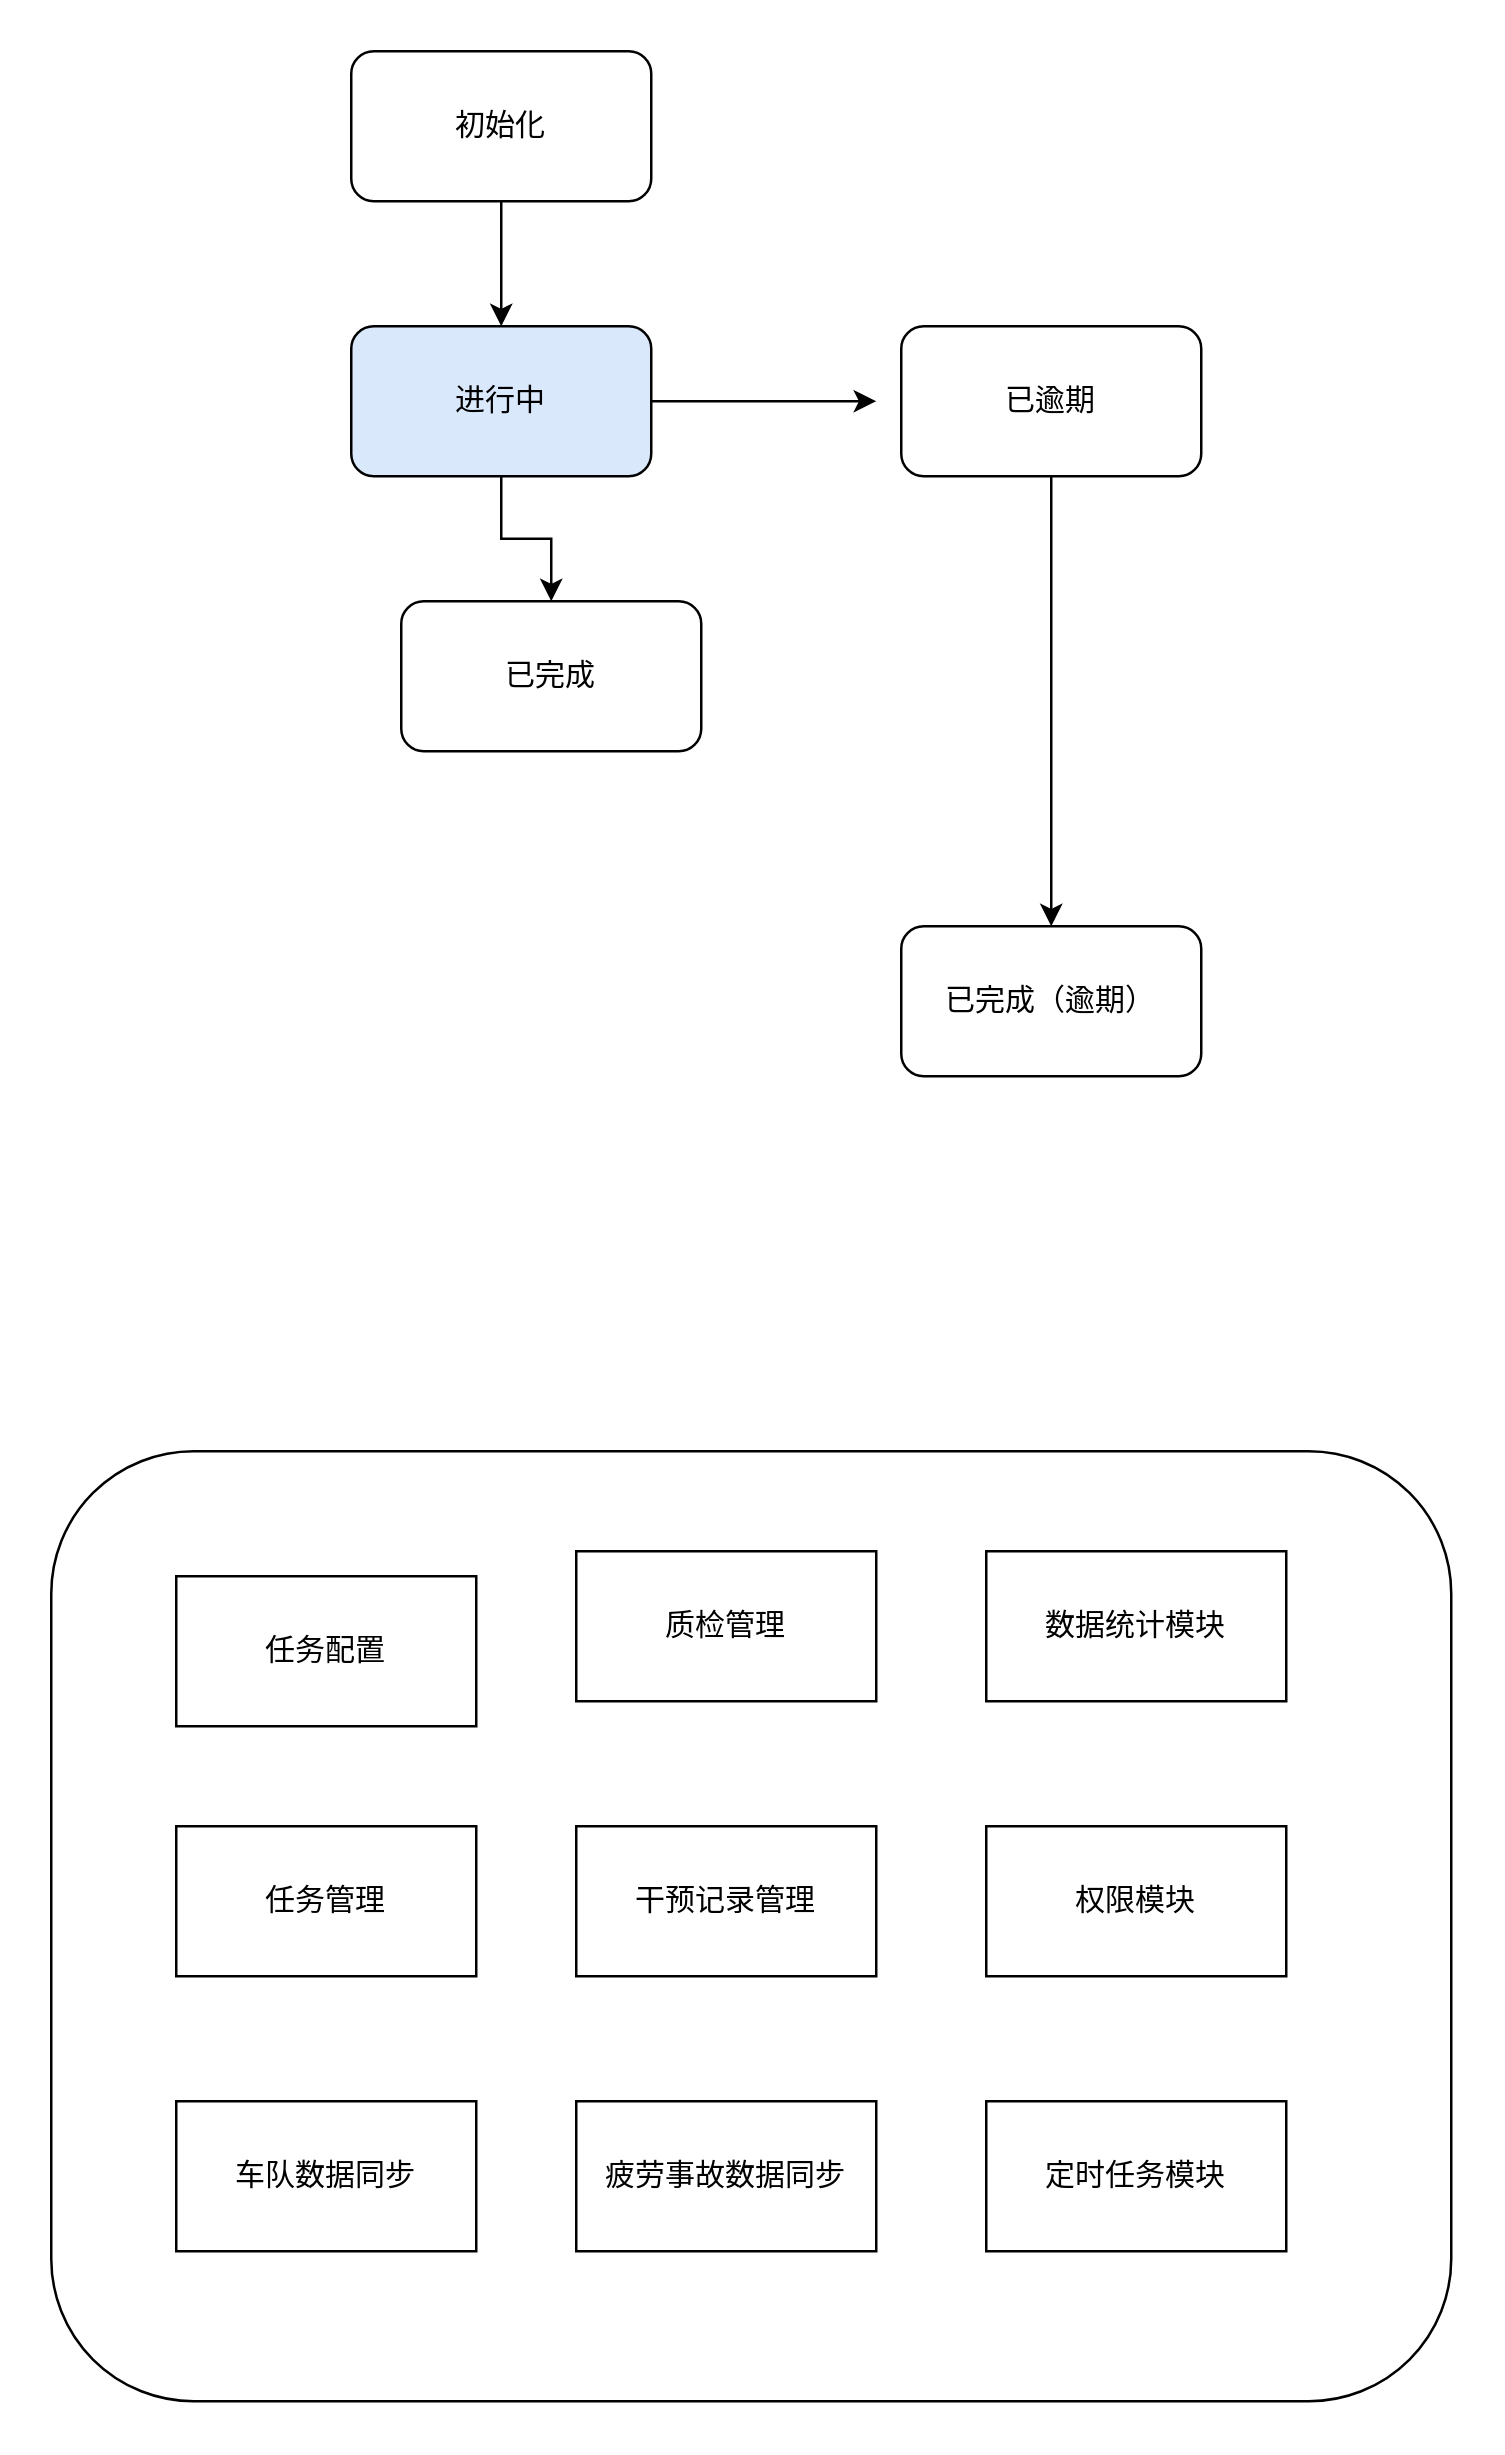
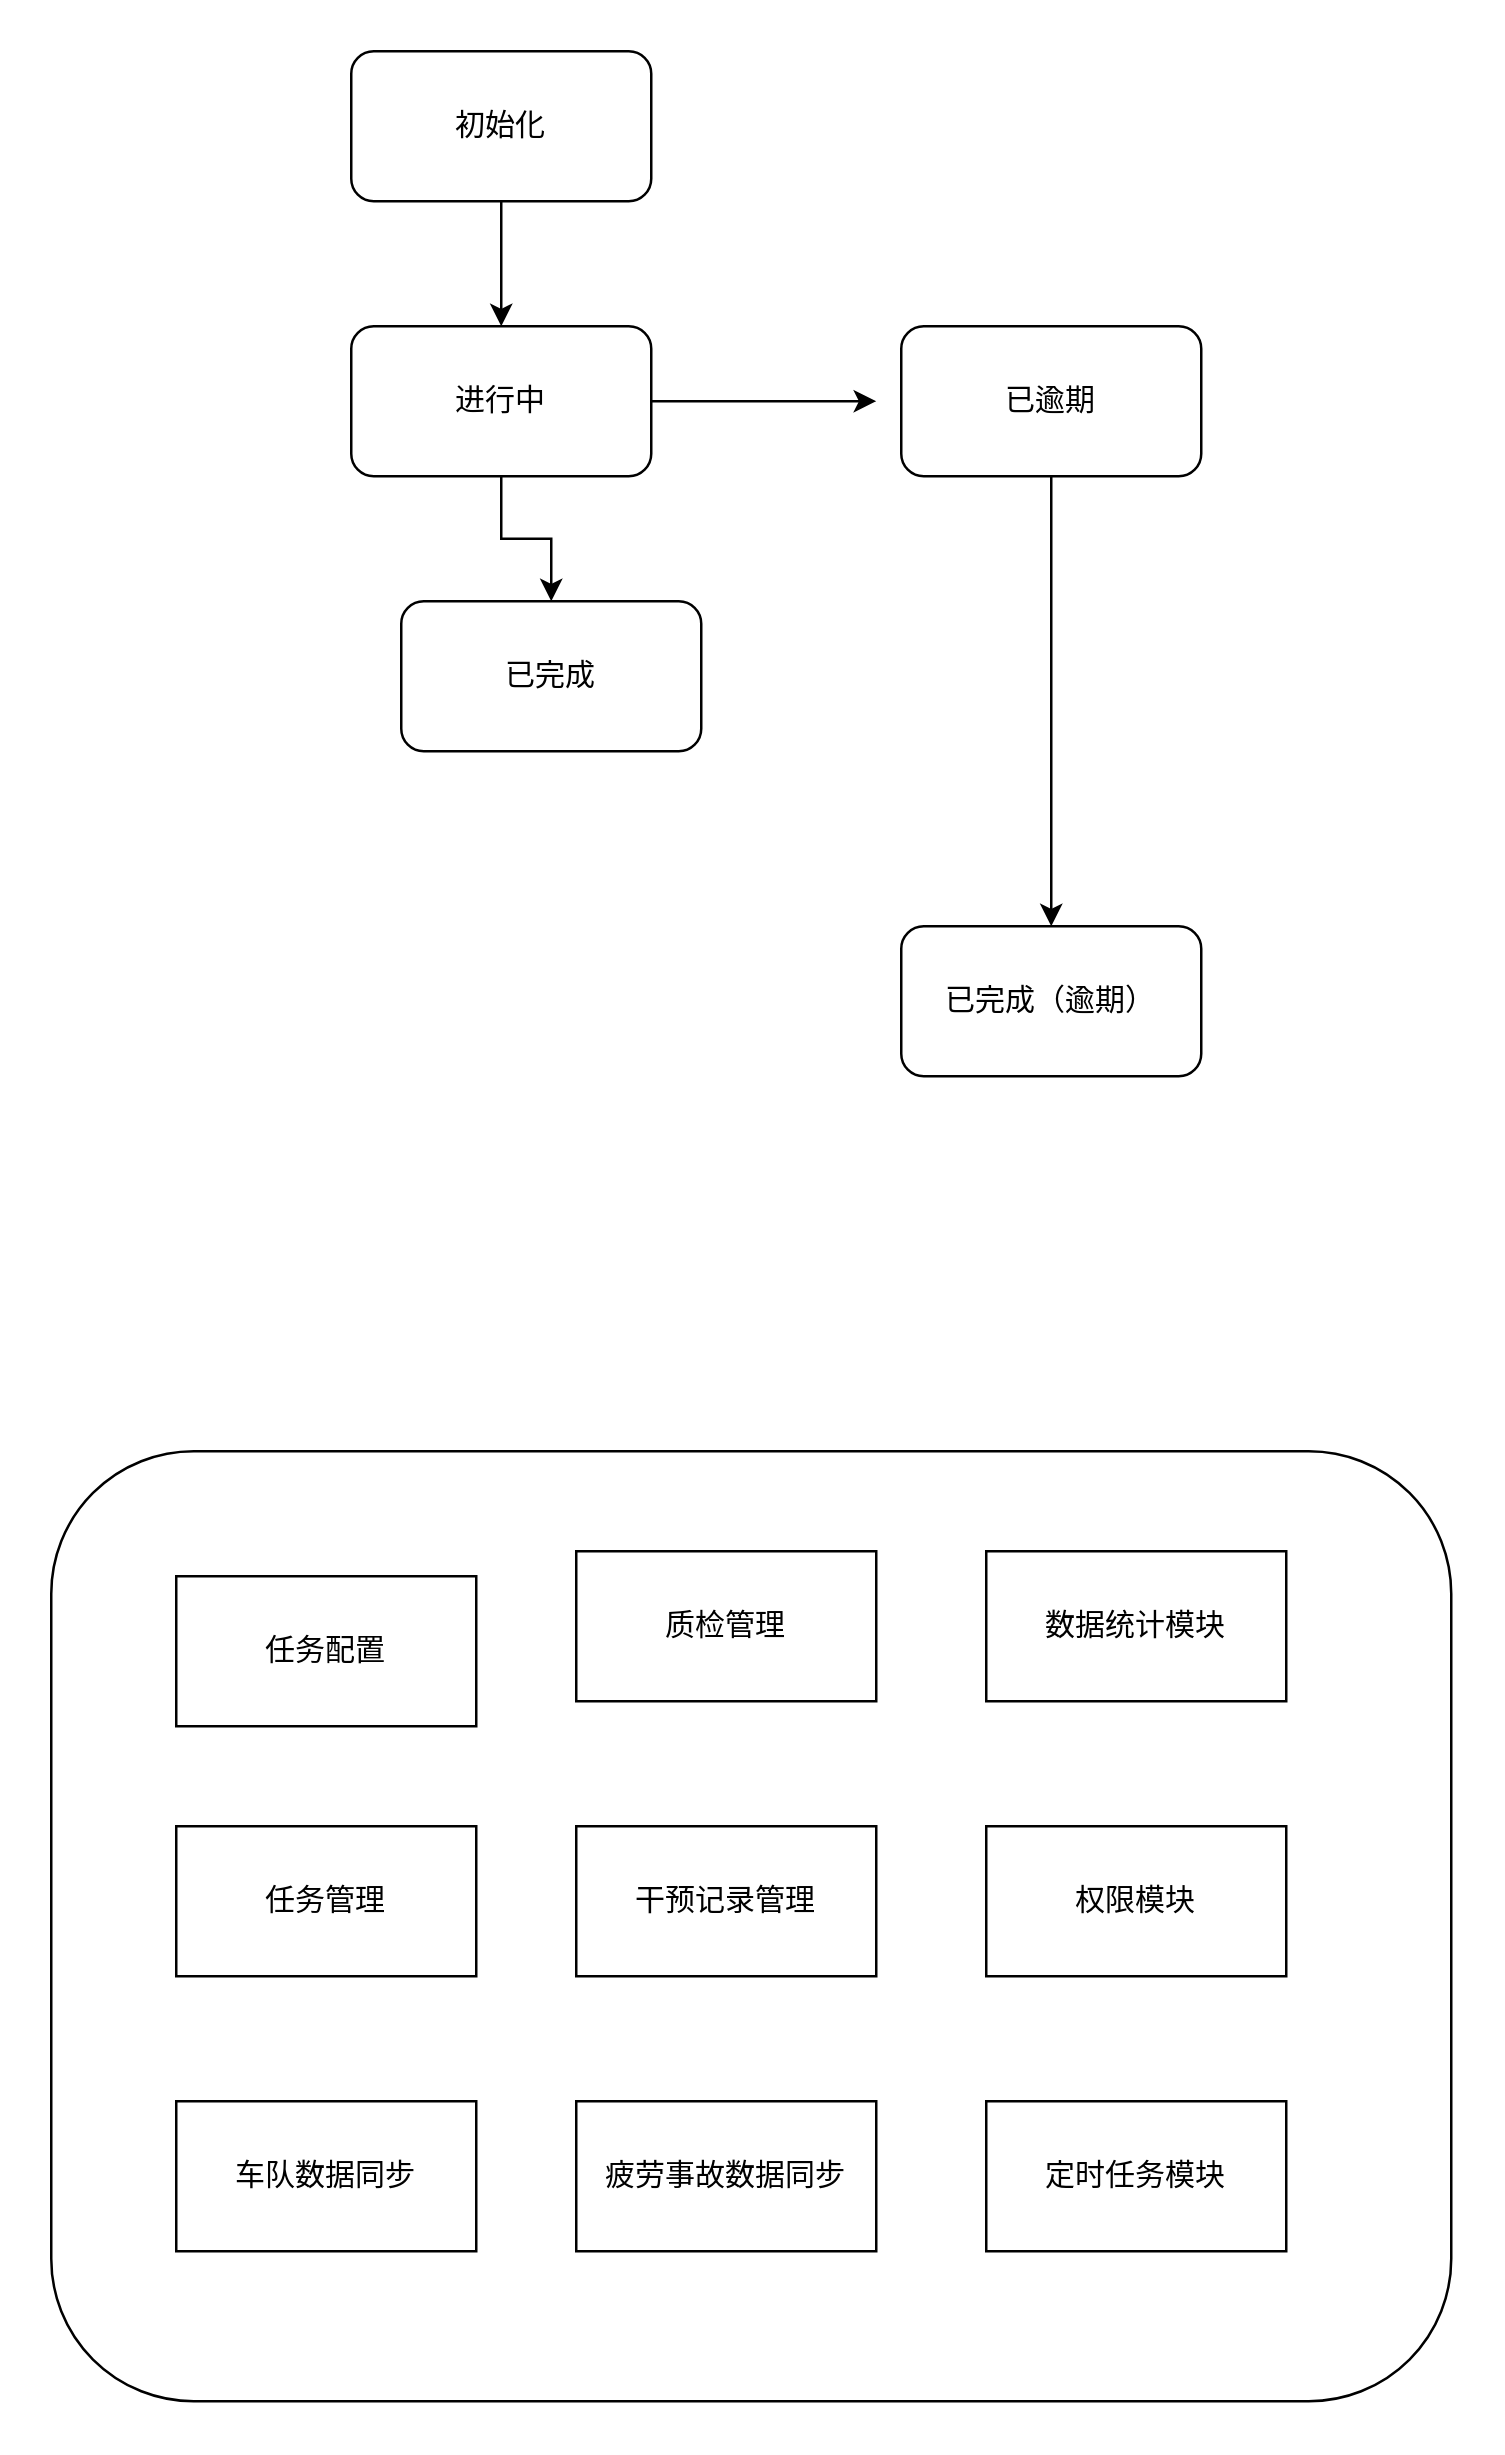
- <mxCell id="4" value="进行中" style="rounded=1;whiteSpace=wrap;html=1;fillColor=#dae8fc;" vertex="1" parent="1"><mxGeometry x="140" y="130" width="120" height="60" as="geometry" /></mxCell>
+ <mxCell id="4" value="进行中" style="rounded=1;whiteSpace=wrap;html=1;" vertex="1" parent="1"><mxGeometry x="140" y="130" width="120" height="60" as="geometry" /></mxCell>
